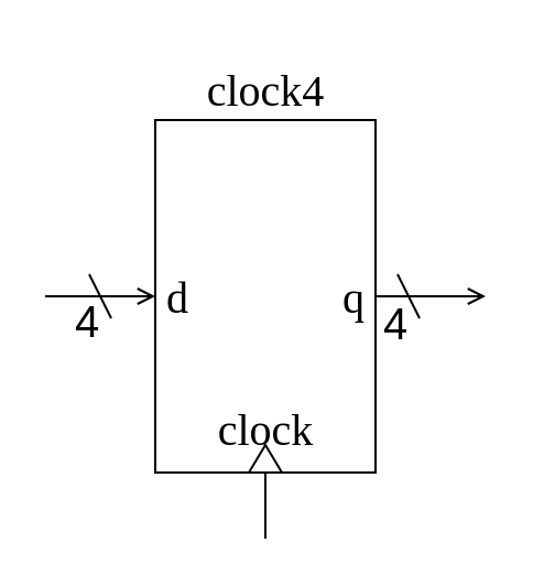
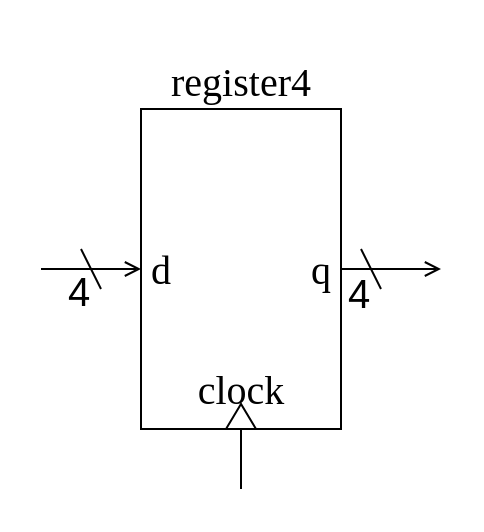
- <mxCell id="11" value="&lt;font style=&quot;font-size: 20px;&quot; face=&quot;Lucida Console&quot;&gt;clock4&lt;/font&gt;" style="text;html=1;align=center;verticalAlign=middle;resizable=0;points=[];autosize=1;strokeColor=none;fillColor=none;" vertex="1" parent="1"><mxGeometry x="55" y="20" width="130" height="40" as="geometry" /></mxCell>
+ <mxCell id="11" value="&lt;font style=&quot;font-size: 20px;&quot; face=&quot;Lucida Console&quot;&gt;register4&lt;/font&gt;" style="text;html=1;align=center;verticalAlign=middle;resizable=0;points=[];autosize=1;strokeColor=none;fillColor=none;" vertex="1" parent="1"><mxGeometry x="55" y="20" width="130" height="40" as="geometry" /></mxCell>
